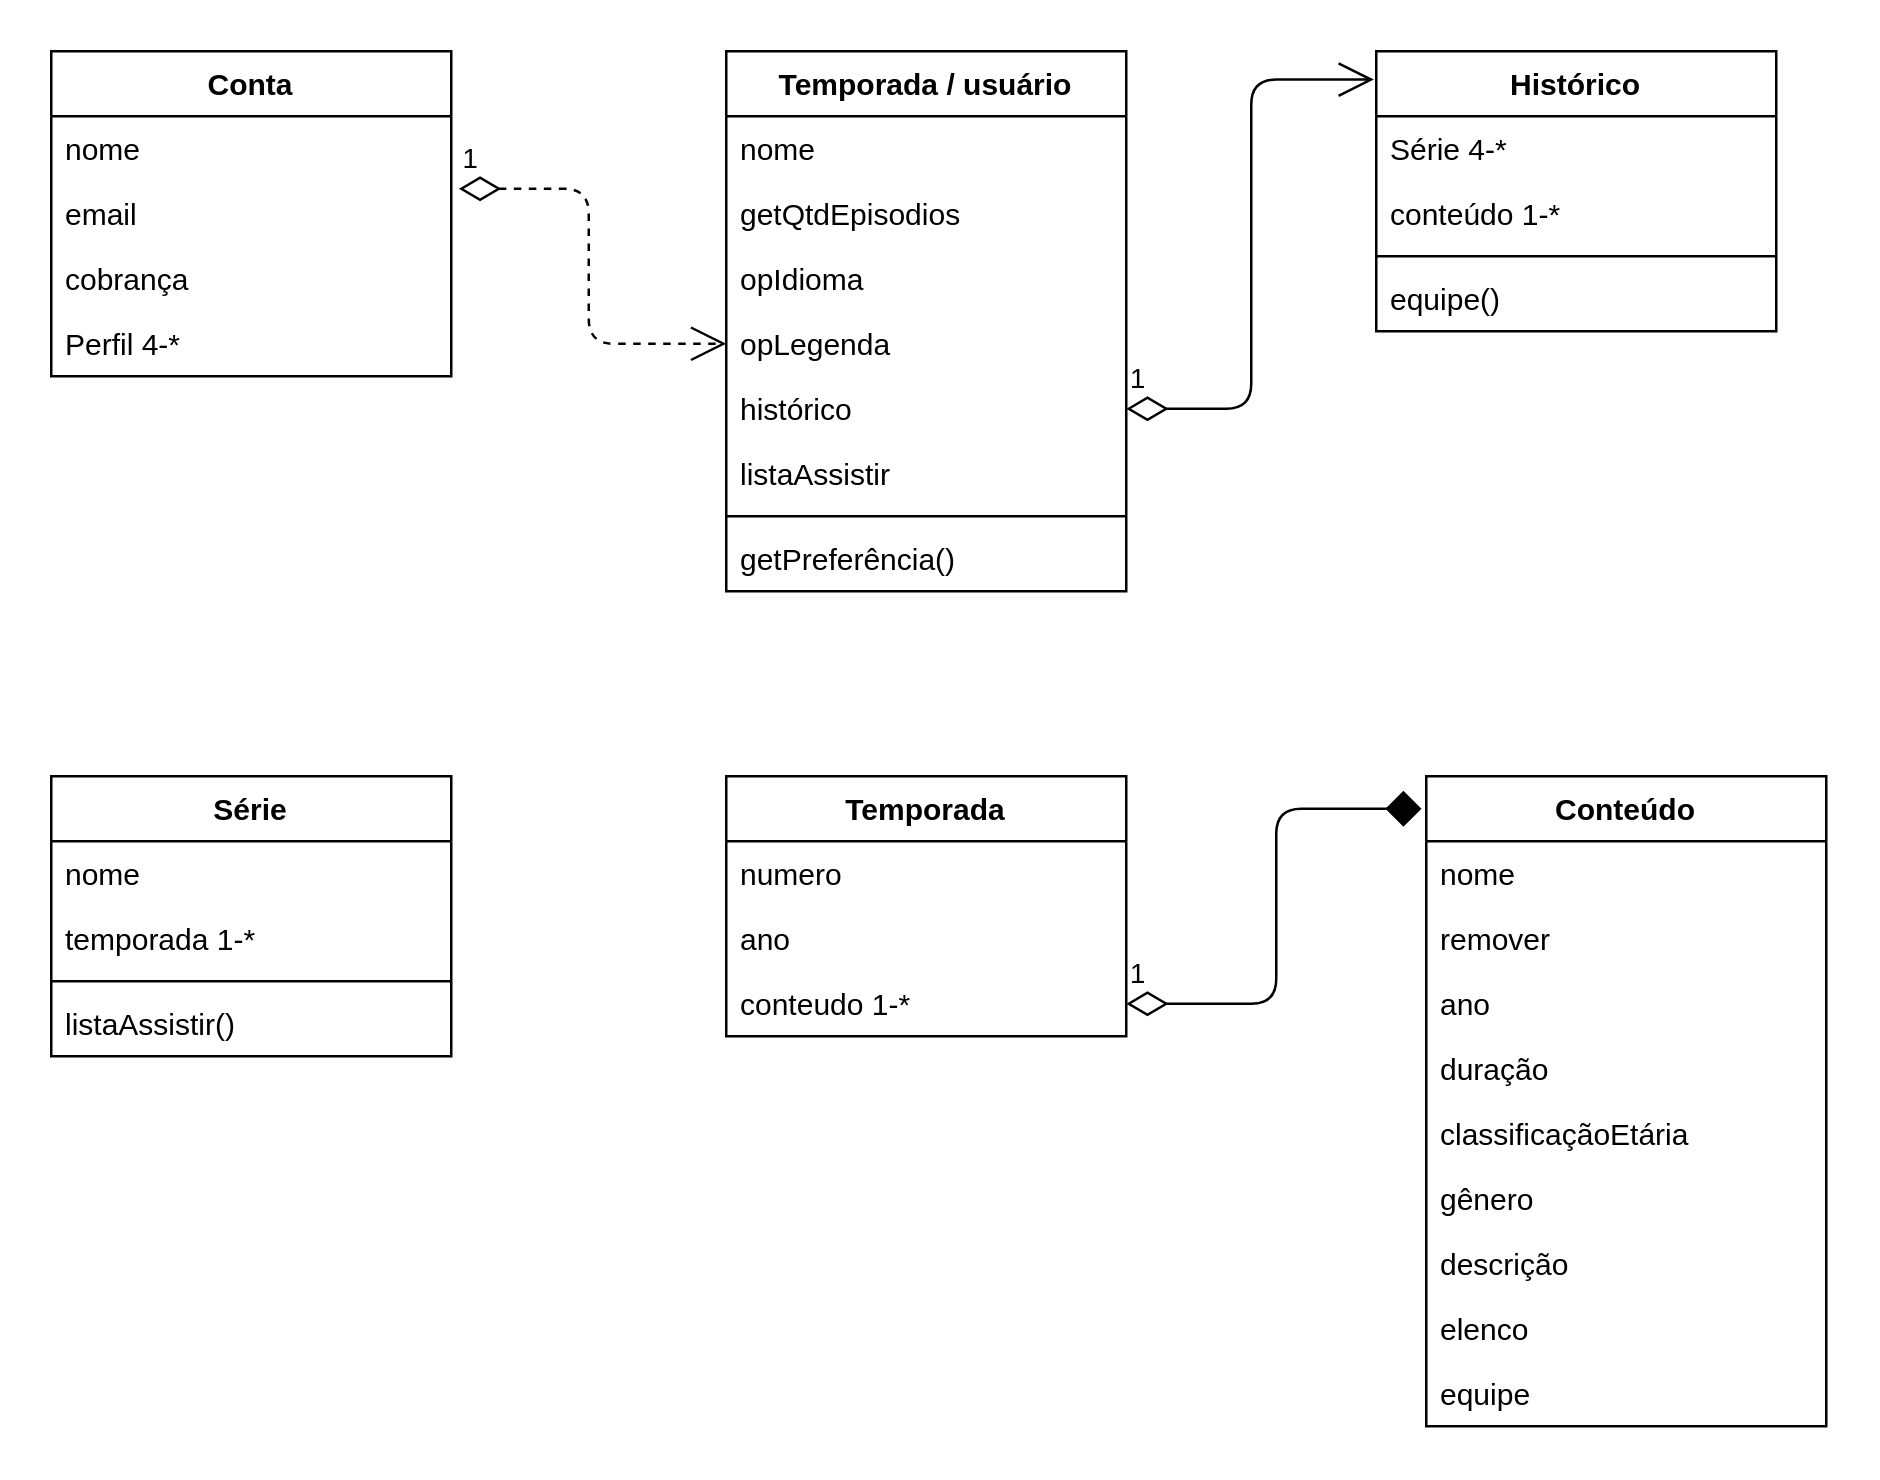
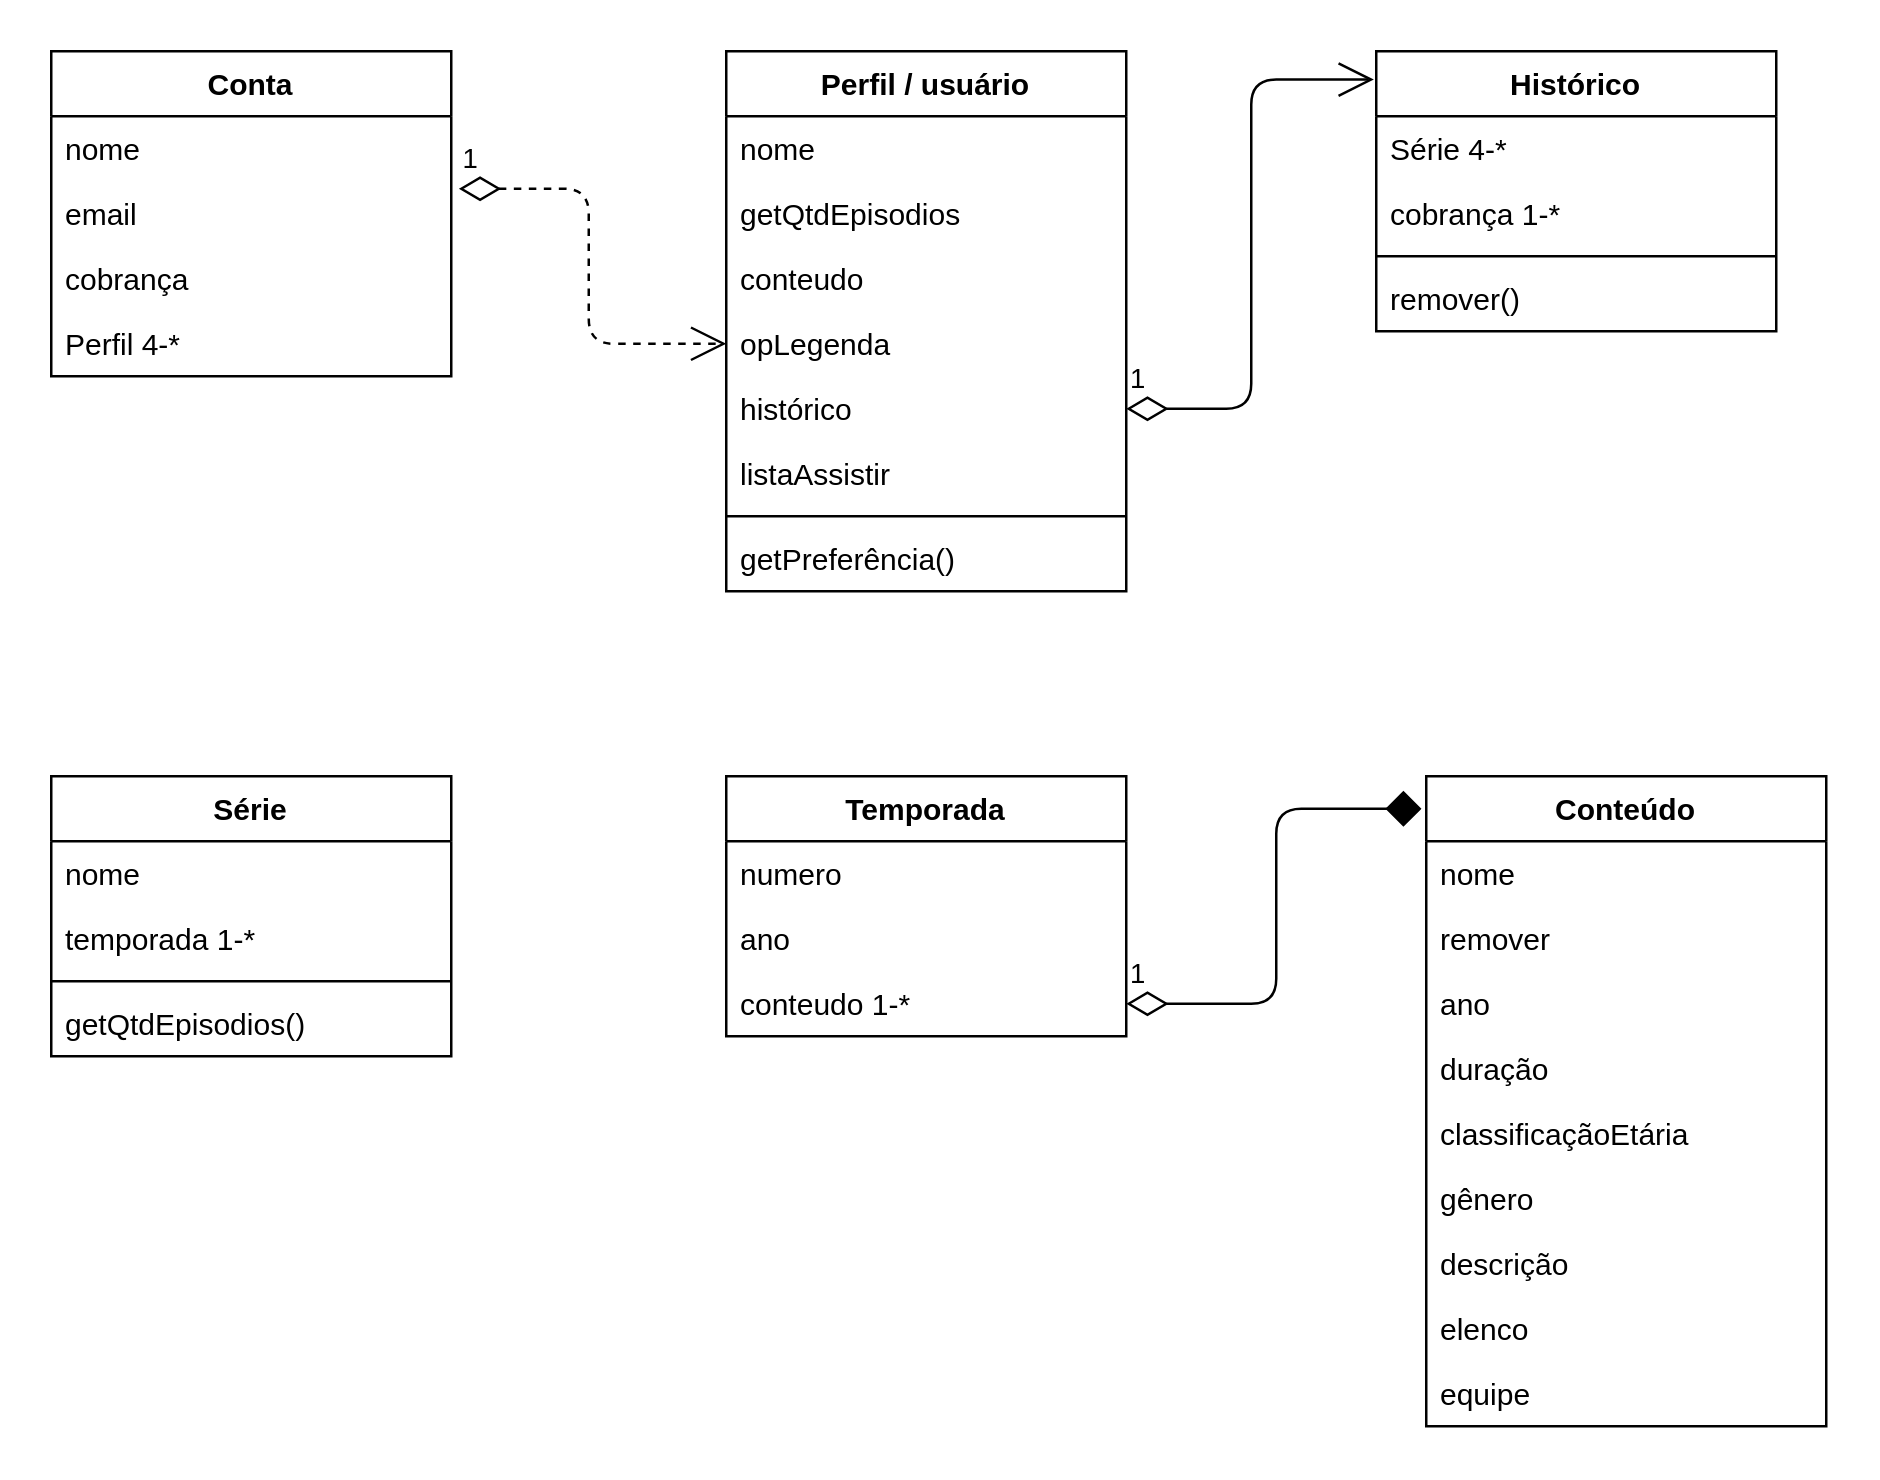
- <mxCell id="9" value="Temporada / usuário" style="swimlane;fontStyle=1;align=center;verticalAlign=top;childLayout=stackLayout;horizontal=1;startSize=26;horizontalStack=0;resizeParent=1;resizeParentMax=0;resizeLast=0;collapsible=1;marginBottom=0;" vertex="1" parent="1"><mxGeometry x="290" y="20" width="160" height="216" as="geometry" /></mxCell>
+ <mxCell id="9" value="Perfil / usuário" style="swimlane;fontStyle=1;align=center;verticalAlign=top;childLayout=stackLayout;horizontal=1;startSize=26;horizontalStack=0;resizeParent=1;resizeParentMax=0;resizeLast=0;collapsible=1;marginBottom=0;" vertex="1" parent="1"><mxGeometry x="290" y="20" width="160" height="216" as="geometry" /></mxCell>
- <mxCell id="20" value="conteúdo 1-*" style="text;strokeColor=none;fillColor=none;align=left;verticalAlign=top;spacingLeft=4;spacingRight=4;overflow=hidden;rotatable=0;points=[[0,0.5],[1,0.5]];portConstraint=eastwest;" vertex="1" parent="18"><mxGeometry y="52" width="160" height="26" as="geometry" /></mxCell>
+ <mxCell id="20" value="cobrança 1-*" style="text;strokeColor=none;fillColor=none;align=left;verticalAlign=top;spacingLeft=4;spacingRight=4;overflow=hidden;rotatable=0;points=[[0,0.5],[1,0.5]];portConstraint=eastwest;" vertex="1" parent="18"><mxGeometry y="52" width="160" height="26" as="geometry" /></mxCell>
- <mxCell id="12" value="opIdioma" style="text;strokeColor=none;fillColor=none;align=left;verticalAlign=top;spacingLeft=4;spacingRight=4;overflow=hidden;rotatable=0;points=[[0,0.5],[1,0.5]];portConstraint=eastwest;" vertex="1" parent="9"><mxGeometry y="78" width="160" height="26" as="geometry" /></mxCell>
+ <mxCell id="12" value="conteudo" style="text;strokeColor=none;fillColor=none;align=left;verticalAlign=top;spacingLeft=4;spacingRight=4;overflow=hidden;rotatable=0;points=[[0,0.5],[1,0.5]];portConstraint=eastwest;" vertex="1" parent="9"><mxGeometry y="78" width="160" height="26" as="geometry" /></mxCell>
- <mxCell id="22" value="equipe()" style="text;strokeColor=none;fillColor=none;align=left;verticalAlign=top;spacingLeft=4;spacingRight=4;overflow=hidden;rotatable=0;points=[[0,0.5],[1,0.5]];portConstraint=eastwest;" vertex="1" parent="18"><mxGeometry y="86" width="160" height="26" as="geometry" /></mxCell>
+ <mxCell id="22" value="remover()" style="text;strokeColor=none;fillColor=none;align=left;verticalAlign=top;spacingLeft=4;spacingRight=4;overflow=hidden;rotatable=0;points=[[0,0.5],[1,0.5]];portConstraint=eastwest;" vertex="1" parent="18"><mxGeometry y="86" width="160" height="26" as="geometry" /></mxCell>
- <mxCell id="28" value="listaAssistir()" style="text;strokeColor=none;fillColor=none;align=left;verticalAlign=top;spacingLeft=4;spacingRight=4;overflow=hidden;rotatable=0;points=[[0,0.5],[1,0.5]];portConstraint=eastwest;" vertex="1" parent="24"><mxGeometry y="86" width="160" height="26" as="geometry" /></mxCell>
+ <mxCell id="28" value="getQtdEpisodios()" style="text;strokeColor=none;fillColor=none;align=left;verticalAlign=top;spacingLeft=4;spacingRight=4;overflow=hidden;rotatable=0;points=[[0,0.5],[1,0.5]];portConstraint=eastwest;" vertex="1" parent="24"><mxGeometry y="86" width="160" height="26" as="geometry" /></mxCell>
